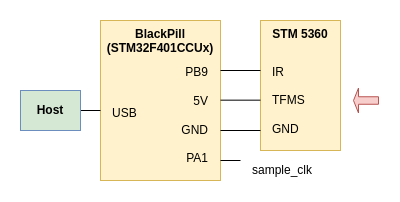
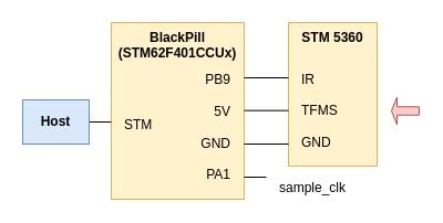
- <mxCell id="3" value="BlackPill&lt;br&gt;(STM32F401CCUx)" style="rounded=0;whiteSpace=wrap;html=1;verticalAlign=top;fontStyle=1;fillColor=#fff2cc;strokeColor=#d6b656;" parent="1" vertex="1"><mxGeometry x="100" y="20" width="120" height="160" as="geometry" /></mxCell>
+ <mxCell id="3" value="BlackPill&lt;br&gt;(STM62F401CCUx)" style="rounded=0;whiteSpace=wrap;html=1;verticalAlign=top;fontStyle=1;fillColor=#fff2cc;strokeColor=#d6b656;" parent="1" vertex="1"><mxGeometry x="100" y="20" width="120" height="160" as="geometry" /></mxCell>
- <mxCell id="13" value="Host" style="rounded=0;whiteSpace=wrap;html=1;verticalAlign=middle;fontStyle=1;fillColor=#d5e8d4;strokeColor=#6c8ebf;" vertex="1" parent="1"><mxGeometry x="20" y="90" width="60" height="40" as="geometry" /></mxCell>
+ <mxCell id="13" value="Host" style="rounded=0;whiteSpace=wrap;html=1;verticalAlign=middle;fontStyle=1;fillColor=#dae8fc;strokeColor=#6c8ebf;" vertex="1" parent="1"><mxGeometry x="20" y="90" width="60" height="40" as="geometry" /></mxCell>
- <mxCell id="11" value="USB" style="rounded=0;whiteSpace=wrap;html=1;align=left;fillColor=none;strokeColor=none;" parent="1" vertex="1"><mxGeometry x="110" y="75" width="60" height="75" as="geometry" /></mxCell>
+ <mxCell id="11" value="STM" style="rounded=0;whiteSpace=wrap;html=1;align=left;fillColor=none;strokeColor=none;" parent="1" vertex="1"><mxGeometry x="110" y="75" width="60" height="75" as="geometry" /></mxCell>
